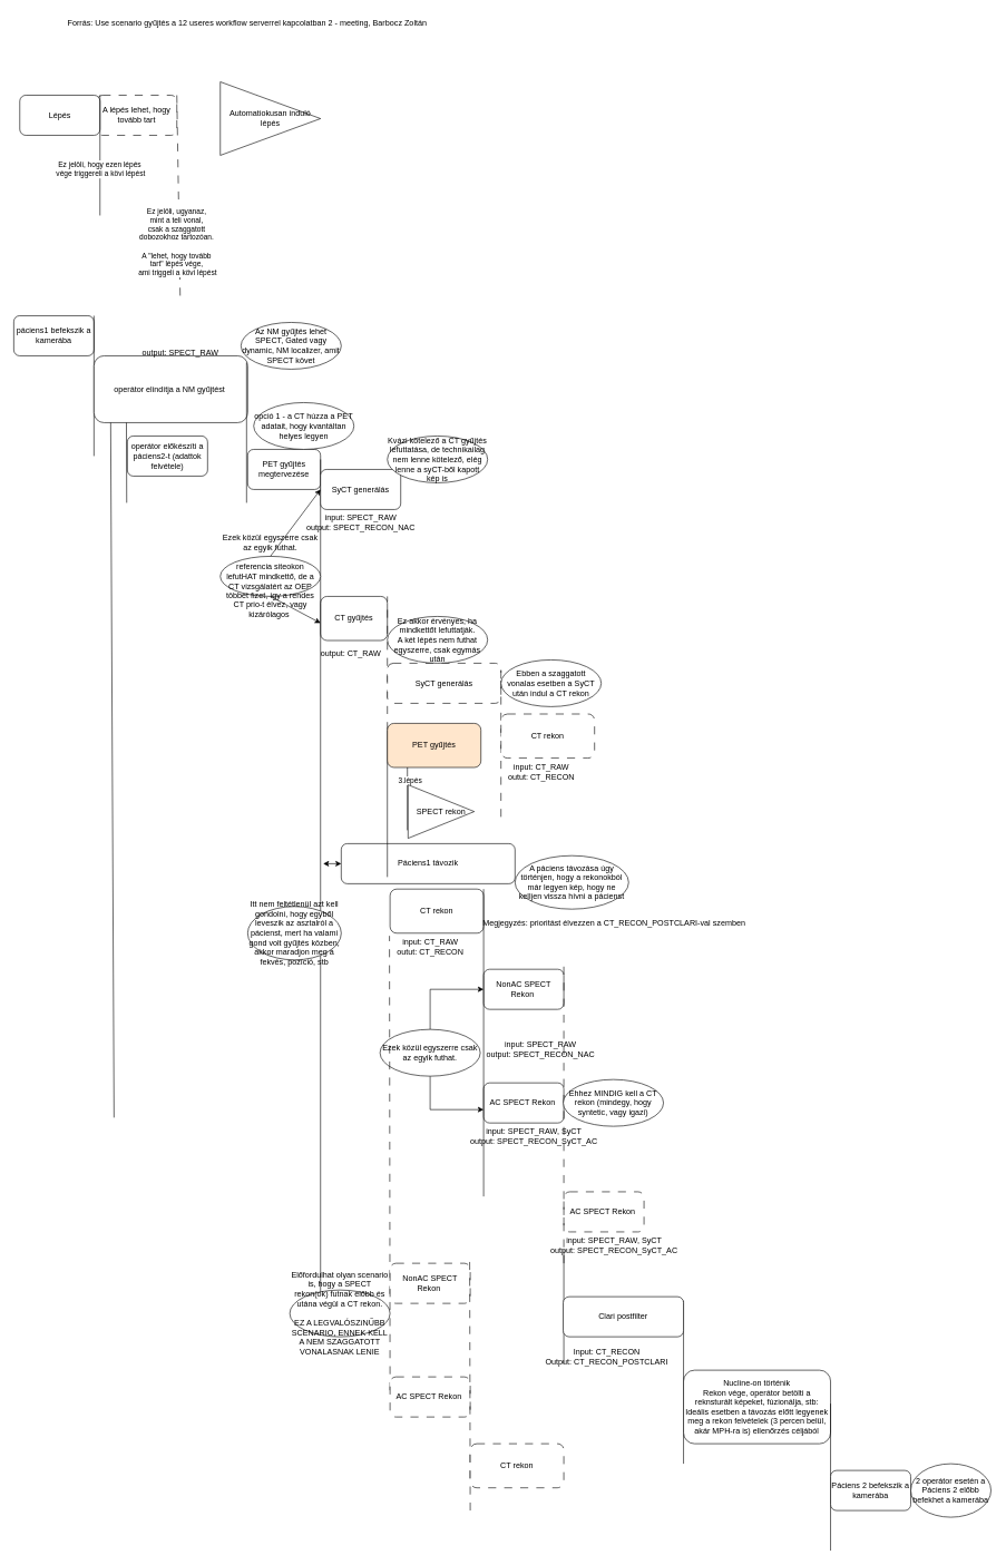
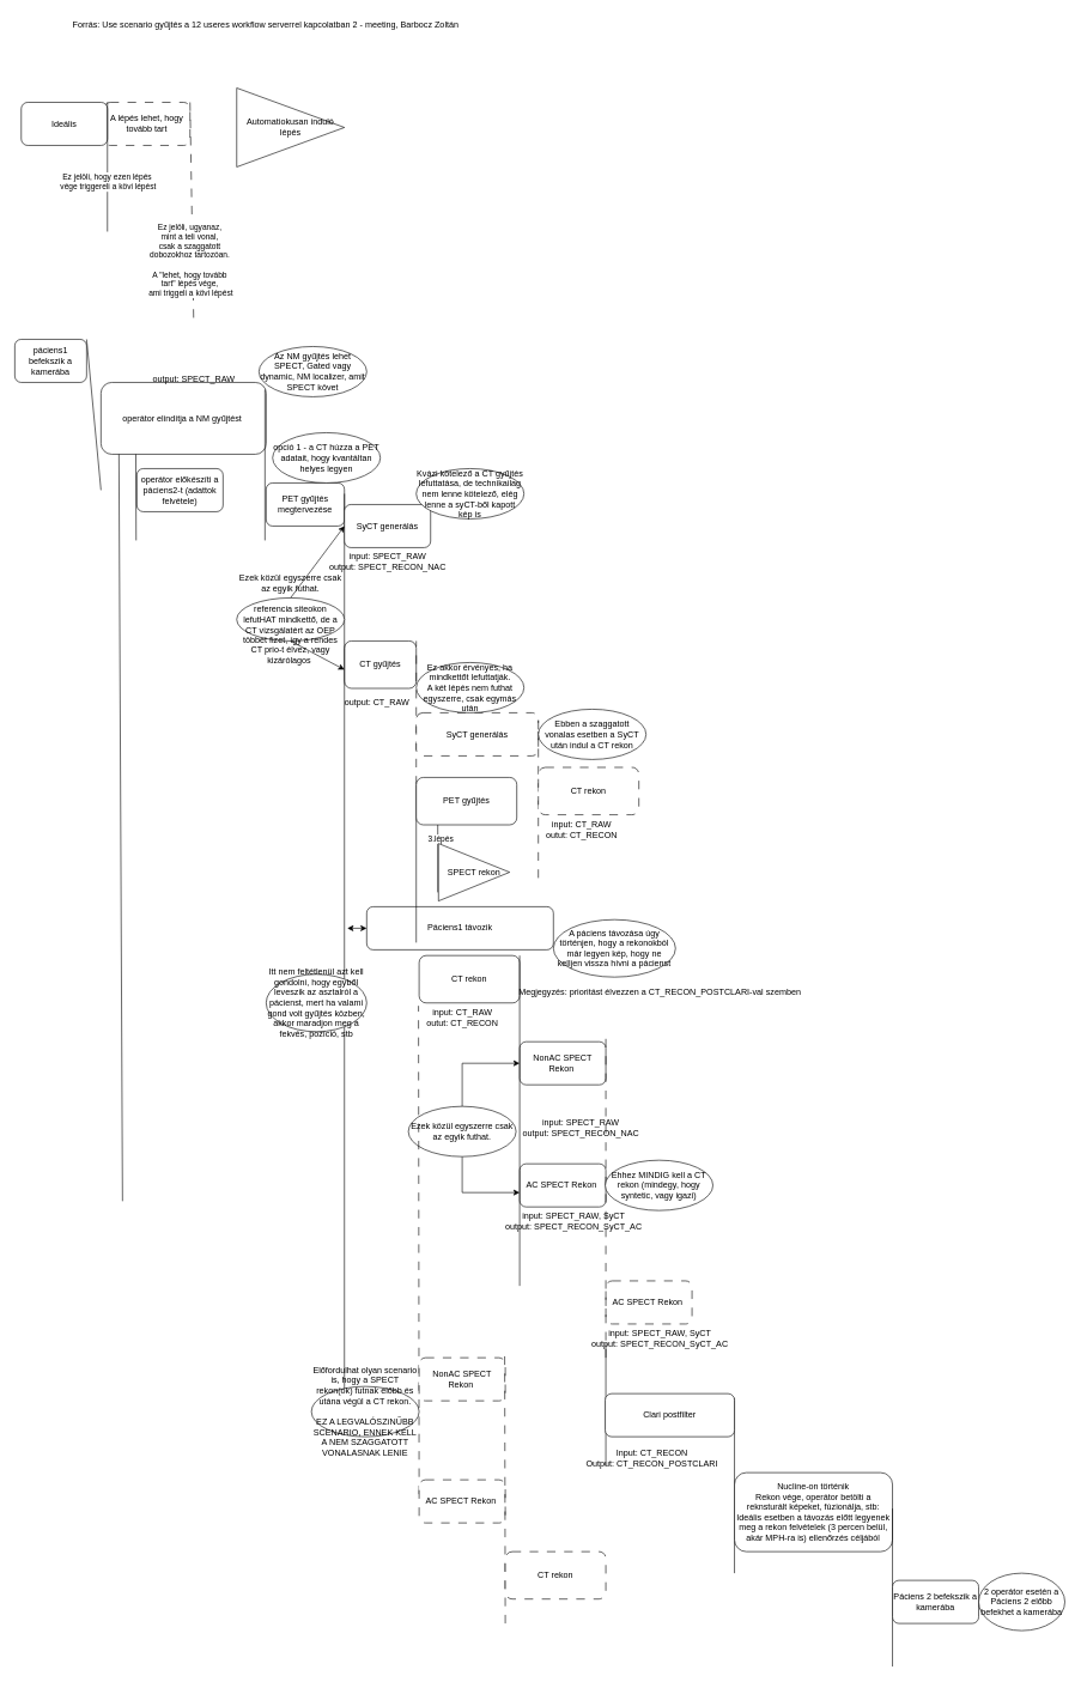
- <mxCell id="4" value="Lépés" style="rounded=1;whiteSpace=wrap;html=1;" parent="1" vertex="1"><mxGeometry x="29" y="142" width="120" height="60" as="geometry" /></mxCell>
+ <mxCell id="4" value="Ideális" style="rounded=1;whiteSpace=wrap;html=1;" parent="1" vertex="1"><mxGeometry x="29" y="142" width="120" height="60" as="geometry" /></mxCell>
- <mxCell id="10" value="páciens1 befekszik a kamerába" style="rounded=1;whiteSpace=wrap;html=1;" parent="1" vertex="1"><mxGeometry x="20" y="472" width="120" height="60" as="geometry" /></mxCell>
+ <mxCell id="10" value="páciens1 befekszik a kamerába" style="rounded=1;whiteSpace=wrap;html=1;" parent="1" vertex="1"><mxGeometry x="20" y="472" width="100" height="60" as="geometry" /></mxCell>
- <mxCell id="68" value="PET gyűjtés" style="rounded=1;whiteSpace=wrap;html=1;fillColor=#ffe6cc;" parent="1" vertex="1"><mxGeometry x="579" y="1082" width="140" height="66" as="geometry" /></mxCell>
+ <mxCell id="68" value="PET gyűjtés" style="rounded=1;whiteSpace=wrap;html=1;" parent="1" vertex="1"><mxGeometry x="579" y="1082" width="140" height="66" as="geometry" /></mxCell>
